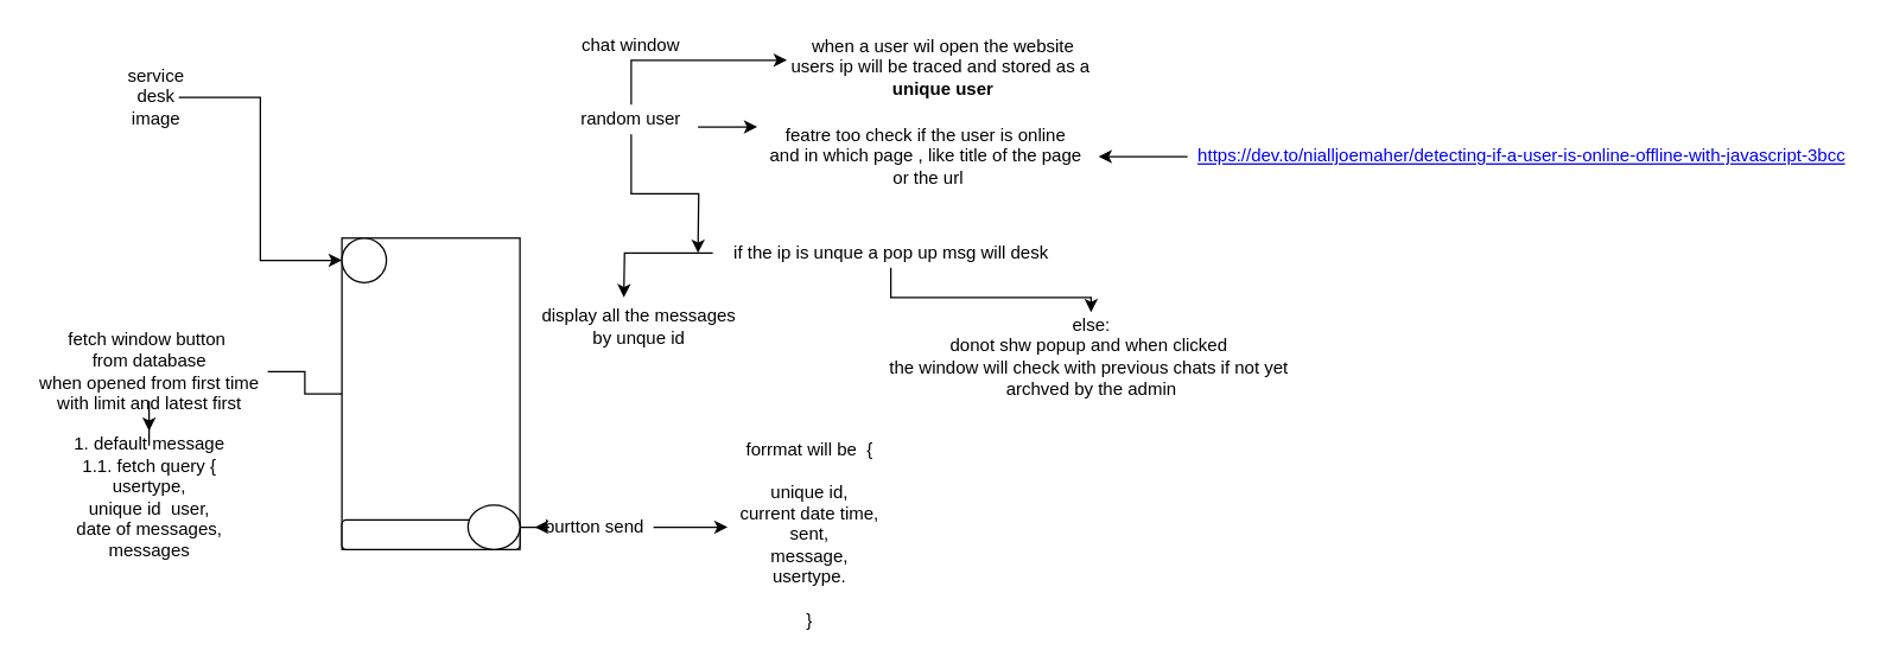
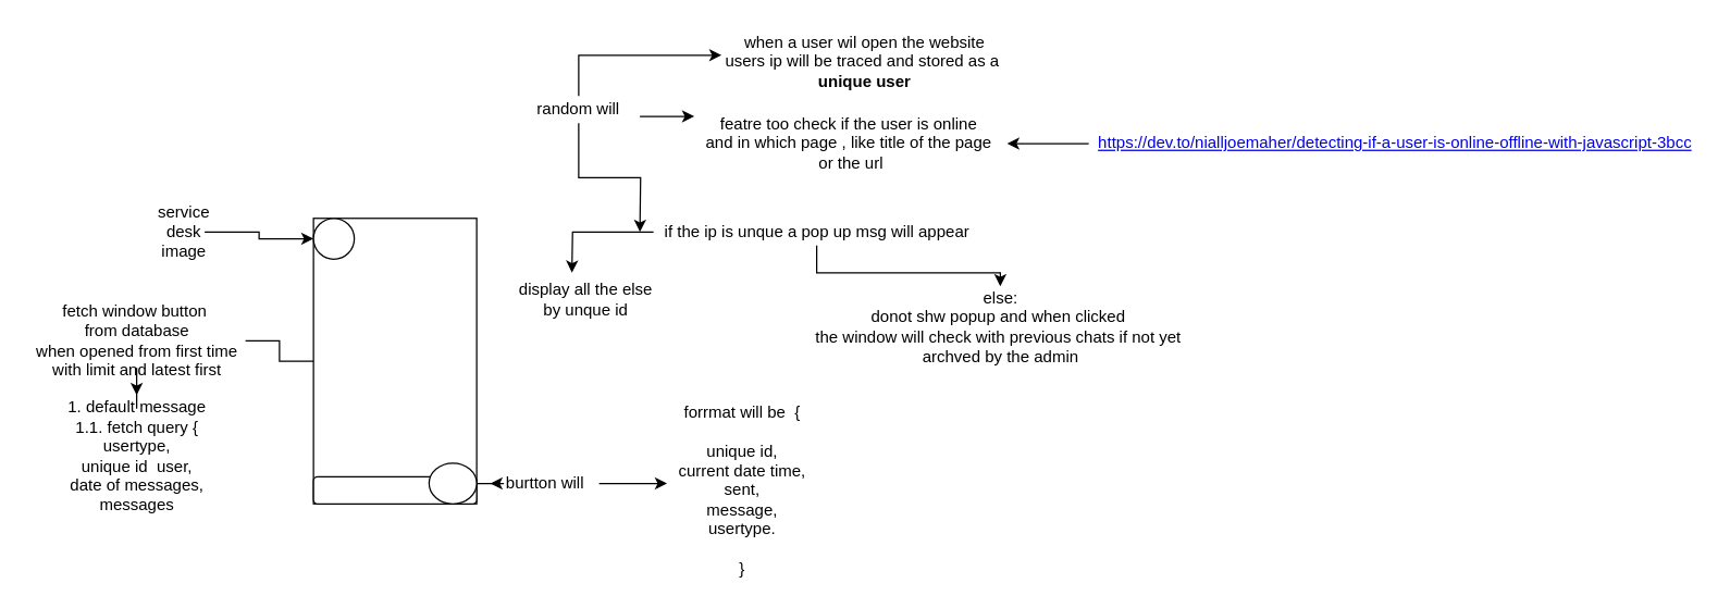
- <mxCell id="2" value="chat window" style="text;html=1;strokeColor=none;fillColor=none;align=center;verticalAlign=middle;whiteSpace=wrap;rounded=0;" vertex="1" parent="1"><mxGeometry x="380" y="20" width="90" height="20" as="geometry" /></mxCell>
- <mxCell id="22" value="service desk image" style="text;html=1;strokeColor=none;fillColor=none;align=center;verticalAlign=middle;whiteSpace=wrap;rounded=0;" vertex="1" parent="1"><mxGeometry x="90" y="55" width="30" height="20" as="geometry" /></mxCell>
+ <mxCell id="22" value="service desk image" style="text;html=1;strokeColor=none;fillColor=none;align=center;verticalAlign=middle;whiteSpace=wrap;rounded=0;" vertex="1" parent="1"><mxGeometry x="120" y="160" width="30" height="20" as="geometry" /></mxCell>
- <mxCell id="6" value="random user" style="text;html=1;strokeColor=none;fillColor=none;align=center;verticalAlign=middle;whiteSpace=wrap;rounded=0;" vertex="1" parent="1"><mxGeometry x="380" y="70" width="90" height="20" as="geometry" /></mxCell>
+ <mxCell id="6" value="random will" style="text;html=1;strokeColor=none;fillColor=none;align=center;verticalAlign=middle;whiteSpace=wrap;rounded=0;" vertex="1" parent="1"><mxGeometry x="380" y="70" width="90" height="20" as="geometry" /></mxCell>
- <mxCell id="11" value="if the ip is unque a pop up msg will desk" style="text;html=1;align=center;verticalAlign=middle;resizable=0;points=[];autosize=1;strokeColor=none;" vertex="1" parent="1"><mxGeometry x="480" y="160" width="240" height="20" as="geometry" /></mxCell>
+ <mxCell id="11" value="if the ip is unque a pop up msg will appear" style="text;html=1;align=center;verticalAlign=middle;resizable=0;points=[];autosize=1;strokeColor=none;" vertex="1" parent="1"><mxGeometry x="480" y="160" width="240" height="20" as="geometry" /></mxCell>
- <mxCell id="13" value="display all the messages&lt;br&gt;by unque id&lt;br&gt;" style="text;html=1;align=center;verticalAlign=middle;resizable=0;points=[];autosize=1;strokeColor=none;" vertex="1" parent="1"><mxGeometry x="355" y="205" width="150" height="30" as="geometry" /></mxCell>
+ <mxCell id="13" value="display all the else&lt;br&gt;by unque id&lt;br&gt;" style="text;html=1;align=center;verticalAlign=middle;resizable=0;points=[];autosize=1;strokeColor=none;" vertex="1" parent="1"><mxGeometry x="355" y="205" width="150" height="30" as="geometry" /></mxCell>
- <mxCell id="24" value="burtton send" style="text;html=1;align=center;verticalAlign=middle;resizable=0;points=[];autosize=1;strokeColor=none;" vertex="1" parent="1"><mxGeometry x="360" y="345" width="80" height="20" as="geometry" /></mxCell>
+ <mxCell id="24" value="burtton will" style="text;html=1;align=center;verticalAlign=middle;resizable=0;points=[];autosize=1;strokeColor=none;" vertex="1" parent="1"><mxGeometry x="360" y="345" width="80" height="20" as="geometry" /></mxCell>
